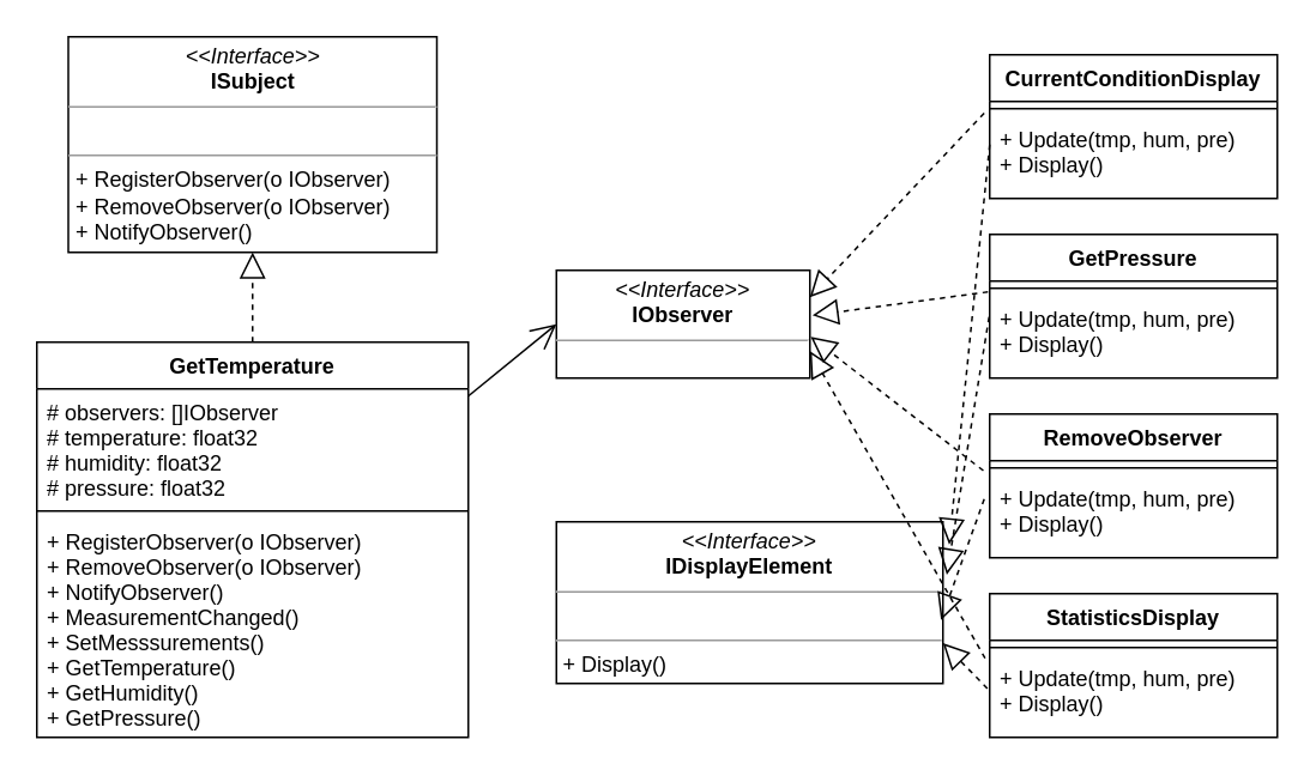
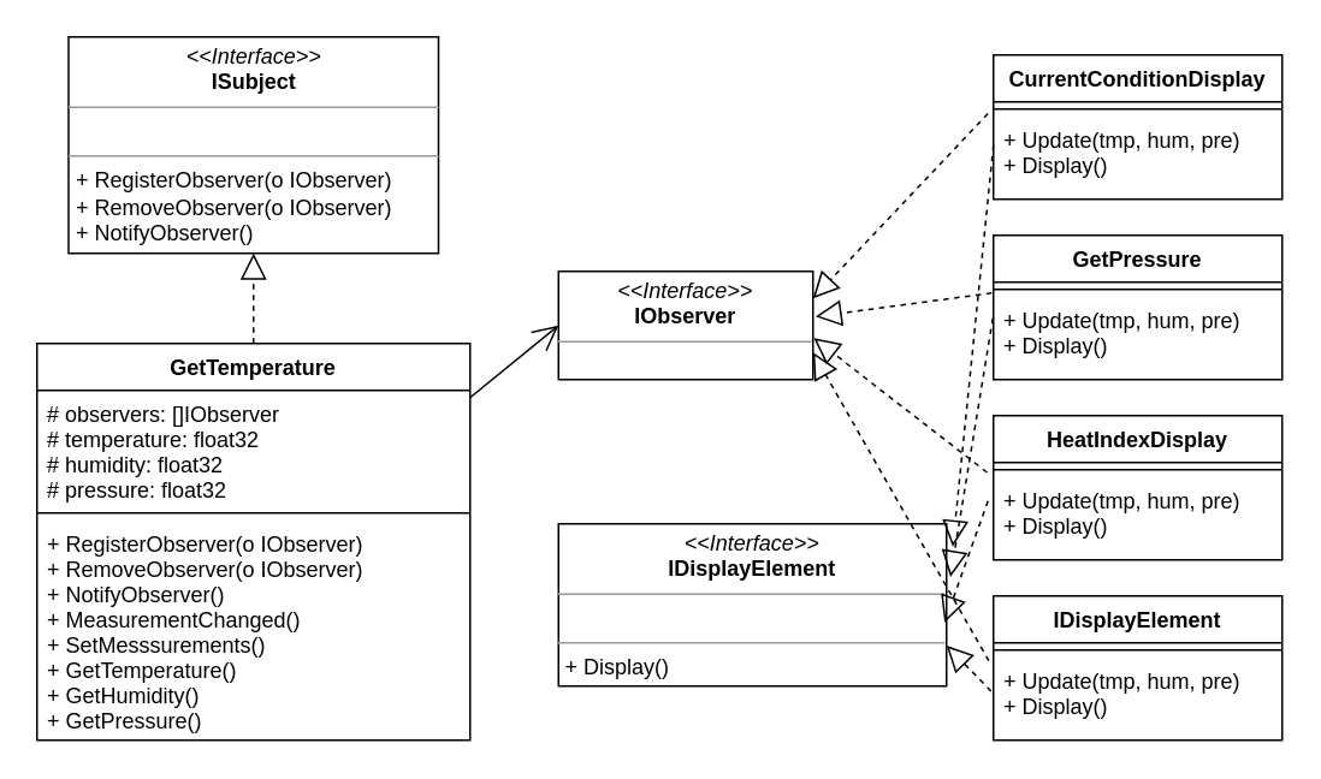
- <mxCell id="15" value="RemoveObserver" style="swimlane;fontStyle=1;align=center;verticalAlign=top;childLayout=stackLayout;horizontal=1;startSize=26;horizontalStack=0;resizeParent=1;resizeParentMax=0;resizeLast=0;collapsible=1;marginBottom=0;" parent="1" vertex="1"><mxGeometry x="550" y="230" width="160" height="80" as="geometry" /></mxCell>
+ <mxCell id="15" value="HeatIndexDisplay" style="swimlane;fontStyle=1;align=center;verticalAlign=top;childLayout=stackLayout;horizontal=1;startSize=26;horizontalStack=0;resizeParent=1;resizeParentMax=0;resizeLast=0;collapsible=1;marginBottom=0;" parent="1" vertex="1"><mxGeometry x="550" y="230" width="160" height="80" as="geometry" /></mxCell>
- <mxCell id="18" value="StatisticsDisplay" style="swimlane;fontStyle=1;align=center;verticalAlign=top;childLayout=stackLayout;horizontal=1;startSize=26;horizontalStack=0;resizeParent=1;resizeParentMax=0;resizeLast=0;collapsible=1;marginBottom=0;" parent="1" vertex="1"><mxGeometry x="550" y="330" width="160" height="80" as="geometry" /></mxCell>
+ <mxCell id="18" value="IDisplayElement" style="swimlane;fontStyle=1;align=center;verticalAlign=top;childLayout=stackLayout;horizontal=1;startSize=26;horizontalStack=0;resizeParent=1;resizeParentMax=0;resizeLast=0;collapsible=1;marginBottom=0;" parent="1" vertex="1"><mxGeometry x="550" y="330" width="160" height="80" as="geometry" /></mxCell>
